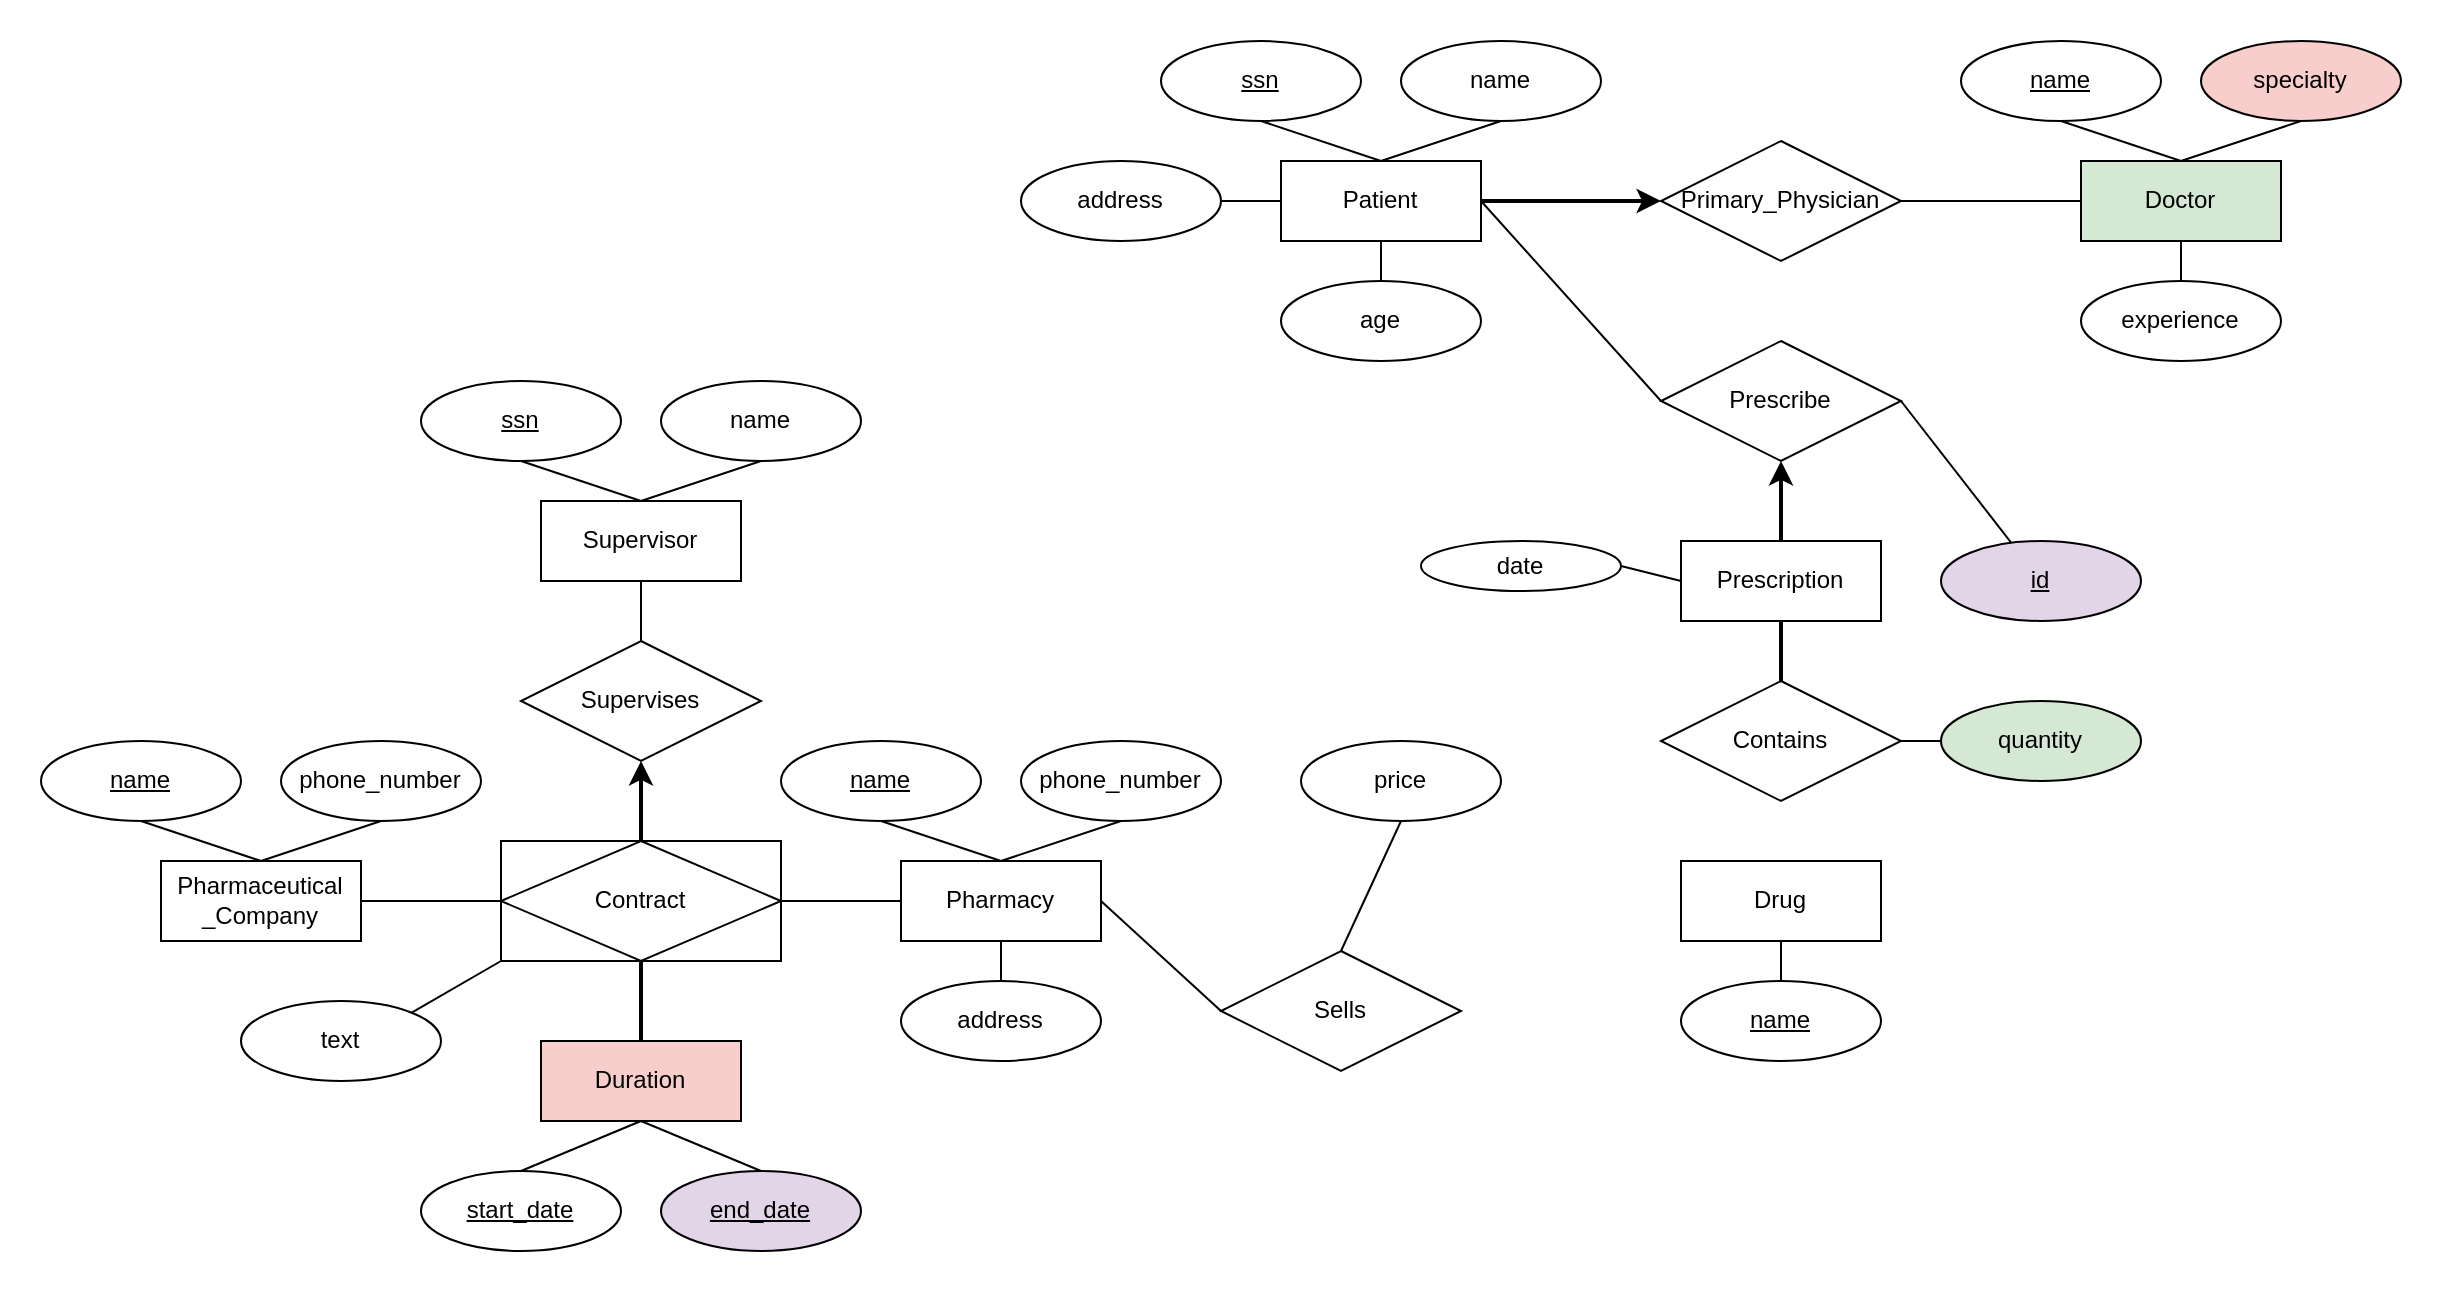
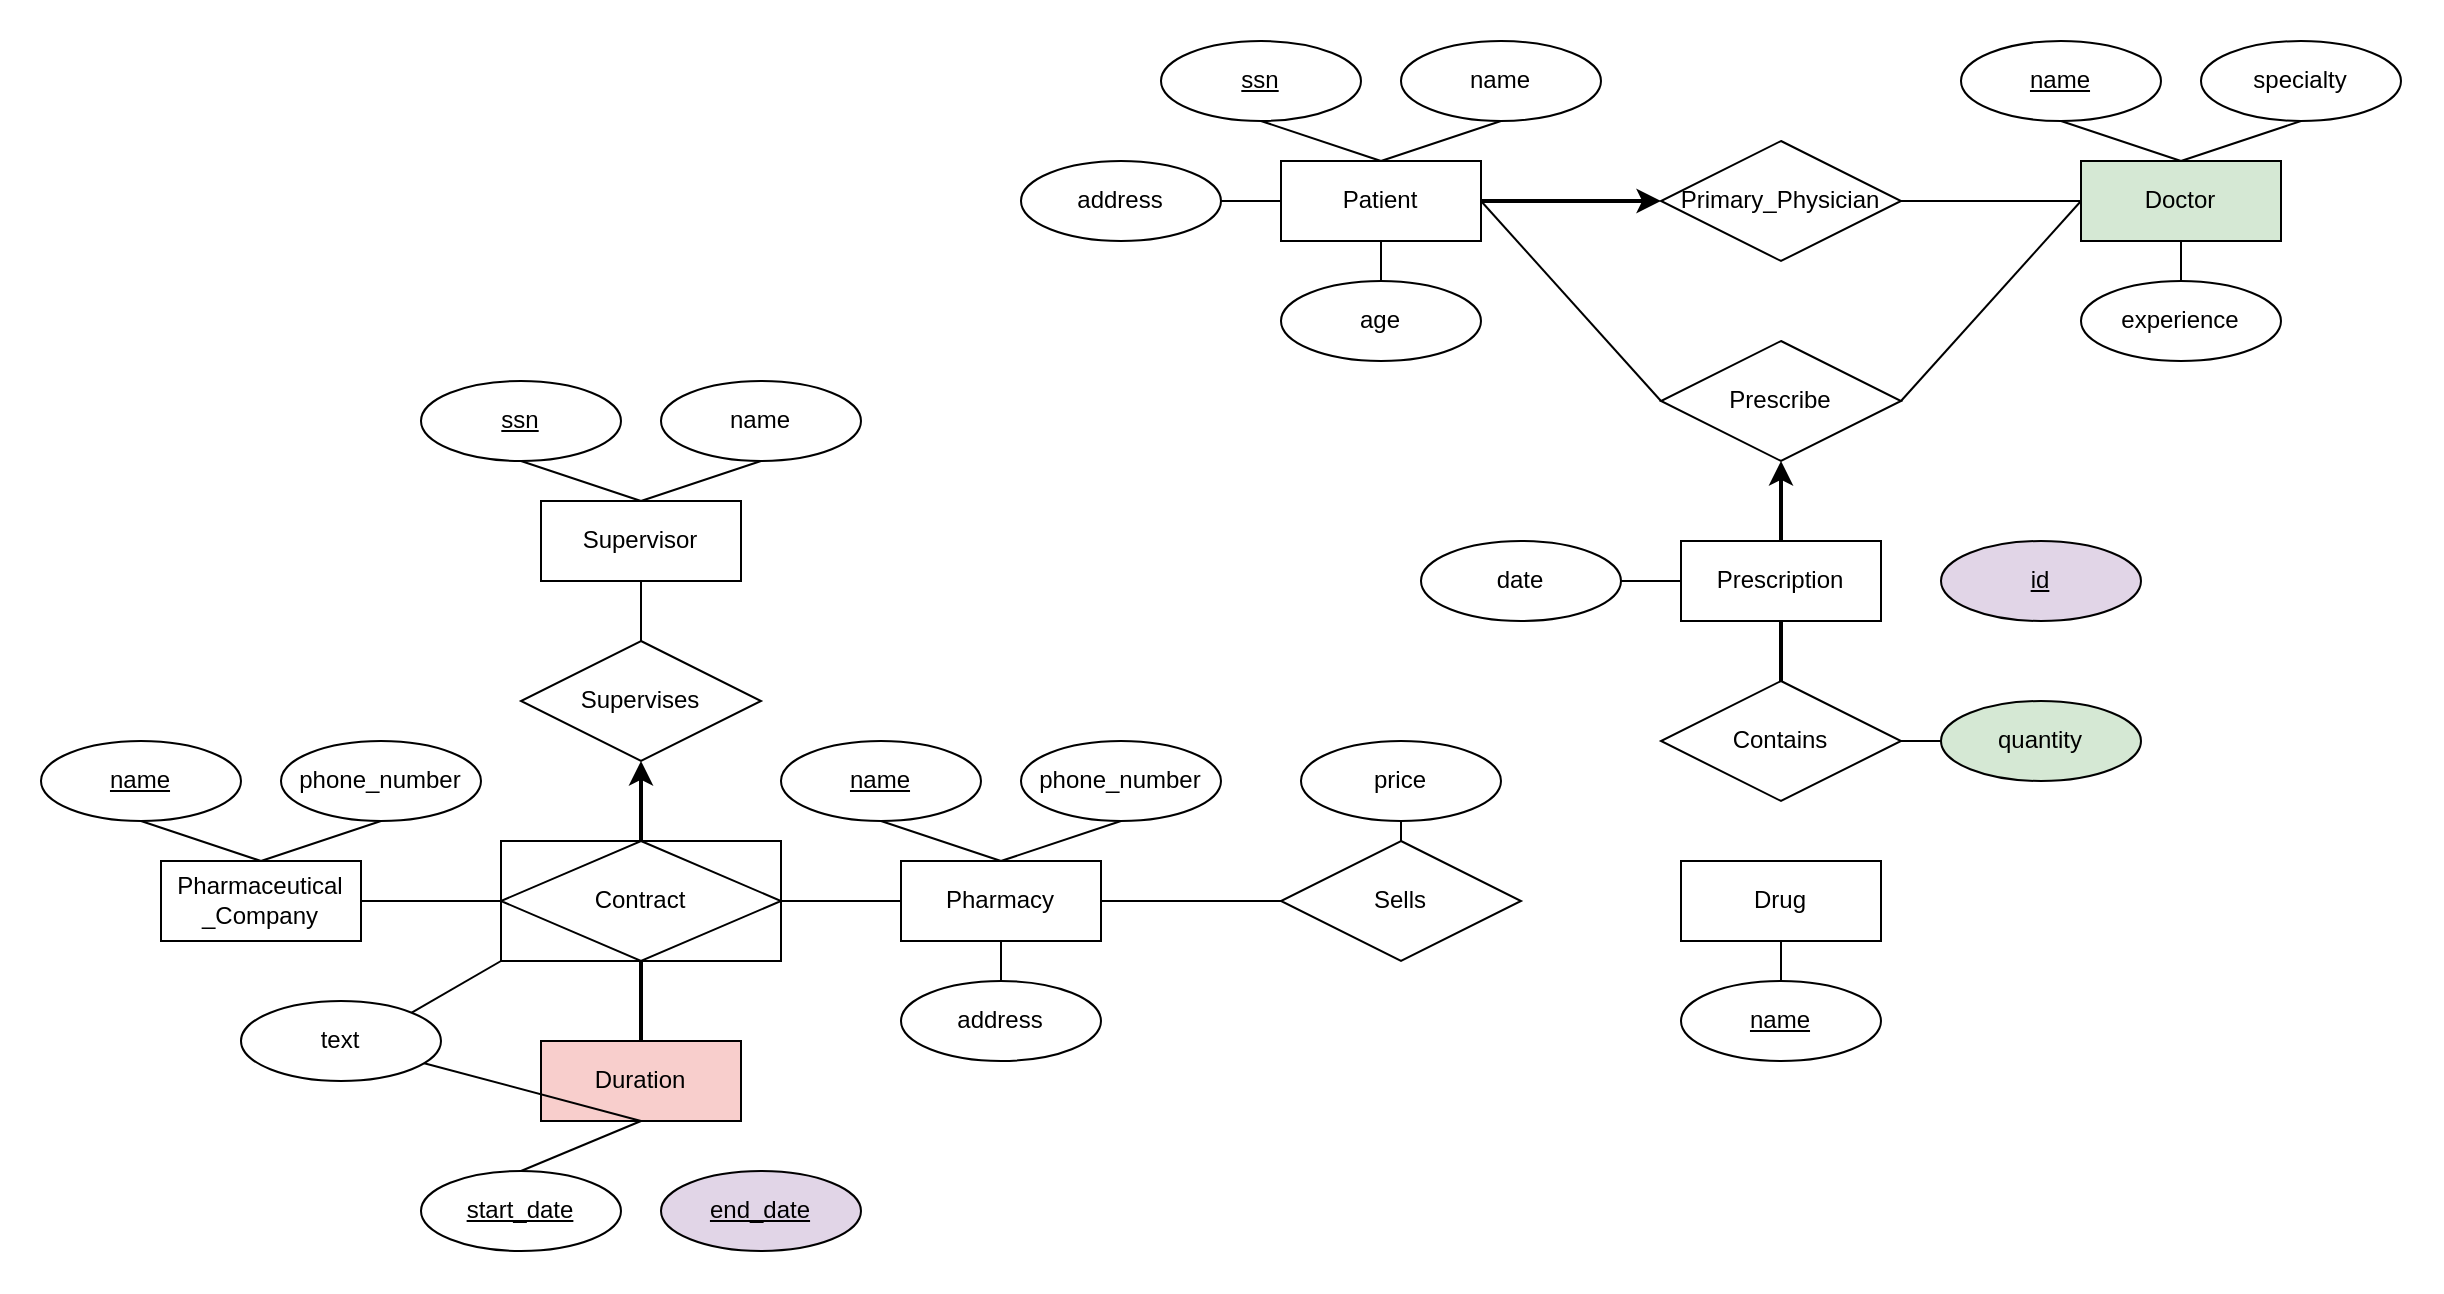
- <mxCell id="13" value="specialty" style="ellipse;whiteSpace=wrap;html=1;align=center;fillColor=#f8cecc;" vertex="1" parent="1"><mxGeometry x="1100" y="20" width="100" height="40" as="geometry" /></mxCell>
+ <mxCell id="13" value="specialty" style="ellipse;whiteSpace=wrap;html=1;align=center;" vertex="1" parent="1"><mxGeometry x="1100" y="20" width="100" height="40" as="geometry" /></mxCell>
- <mxCell id="45" value="" style="endArrow=none;html=1;rounded=0;exitX=1;exitY=0.5;exitDx=0;exitDy=0;" edge="1" parent="1" source="40" target="42"><mxGeometry relative="1" as="geometry"><mxPoint x="1080" y="260" as="sourcePoint" /><mxPoint x="1240" y="260" as="targetPoint" /></mxGeometry></mxCell>
+ <mxCell id="45" value="" style="endArrow=none;html=1;rounded=0;exitX=1;exitY=0.5;exitDx=0;exitDy=0;entryX=0;entryY=0.5;entryDx=0;entryDy=0;" edge="1" parent="1" source="40" target="11"><mxGeometry relative="1" as="geometry"><mxPoint x="1080" y="260" as="sourcePoint" /><mxPoint x="1240" y="260" as="targetPoint" /></mxGeometry></mxCell>
- <mxCell id="50" value="date" style="ellipse;whiteSpace=wrap;html=1;align=center;" vertex="1" parent="1"><mxGeometry x="710" y="270" width="100" height="25" as="geometry" /></mxCell>
+ <mxCell id="50" value="date" style="ellipse;whiteSpace=wrap;html=1;align=center;" vertex="1" parent="1"><mxGeometry x="710" y="270" width="100" height="40" as="geometry" /></mxCell>
- <mxCell id="34" value="Sells" style="shape=rhombus;perimeter=rhombusPerimeter;whiteSpace=wrap;html=1;align=center;" vertex="1" parent="1"><mxGeometry x="610" y="475" width="120" height="60" as="geometry" /></mxCell>
+ <mxCell id="34" value="Sells" style="shape=rhombus;perimeter=rhombusPerimeter;whiteSpace=wrap;html=1;align=center;" vertex="1" parent="1"><mxGeometry x="640" y="420" width="120" height="60" as="geometry" /></mxCell>
- <mxCell id="54" value="" style="endArrow=none;html=1;rounded=0;exitX=0.5;exitY=1;exitDx=0;exitDy=0;entryX=0.5;entryY=0;entryDx=0;entryDy=0;" edge="1" parent="1" source="52" target="70"><mxGeometry relative="1" as="geometry"><mxPoint x="80" y="540" as="sourcePoint" /><mxPoint x="380" y="590" as="targetPoint" /></mxGeometry></mxCell>
+ <mxCell id="54" value="" style="endArrow=none;html=1;rounded=0;exitX=0.5;exitY=1;exitDx=0;exitDy=0;" edge="1" parent="1" source="52" target="58"><mxGeometry relative="1" as="geometry"><mxPoint x="80" y="540" as="sourcePoint" /><mxPoint x="380" y="590" as="targetPoint" /></mxGeometry></mxCell>
